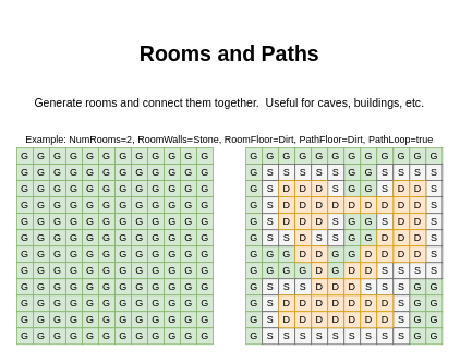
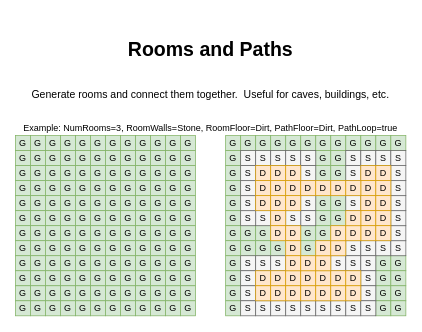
- <mxCell id="4" value="&lt;h1&gt;&lt;font style=&quot;font-size: 26px ; line-height: 120%&quot;&gt;Rooms and Paths&lt;/font&gt;&lt;/h1&gt;&lt;p&gt;&lt;font style=&quot;font-size: 14px&quot;&gt;Generate rooms and connect them together.&amp;nbsp; Useful for caves, buildings, etc.&lt;/font&gt;&lt;/p&gt;&lt;p&gt;&lt;font style=&quot;font-size: 12px&quot;&gt;Example: NumRooms=2, RoomWalls=Stone, RoomFloor=Dirt, PathFloor=Dirt, PathLoop=true&lt;/font&gt;&lt;br&gt;&lt;/p&gt;" style="text;html=1;strokeColor=none;fillColor=none;spacing=5;spacingTop=-20;whiteSpace=wrap;overflow=hidden;rounded=0;fontSize=20;align=center;" parent="1" vertex="1"><mxGeometry x="20" y="20" width="520" height="160" as="geometry" /></mxCell>
+ <mxCell id="4" value="&lt;h1&gt;&lt;font style=&quot;font-size: 26px ; line-height: 120%&quot;&gt;Rooms and Paths&lt;/font&gt;&lt;/h1&gt;&lt;p&gt;&lt;font style=&quot;font-size: 14px&quot;&gt;Generate rooms and connect them together.&amp;nbsp; Useful for caves, buildings, etc.&lt;/font&gt;&lt;/p&gt;&lt;p&gt;&lt;font style=&quot;font-size: 12px&quot;&gt;Example: NumRooms=3, RoomWalls=Stone, RoomFloor=Dirt, PathFloor=Dirt, PathLoop=true&lt;/font&gt;&lt;br&gt;&lt;/p&gt;" style="text;html=1;strokeColor=none;fillColor=none;spacing=5;spacingTop=-20;whiteSpace=wrap;overflow=hidden;rounded=0;fontSize=20;align=center;" parent="1" vertex="1"><mxGeometry x="20" y="20" width="520" height="160" as="geometry" /></mxCell>
